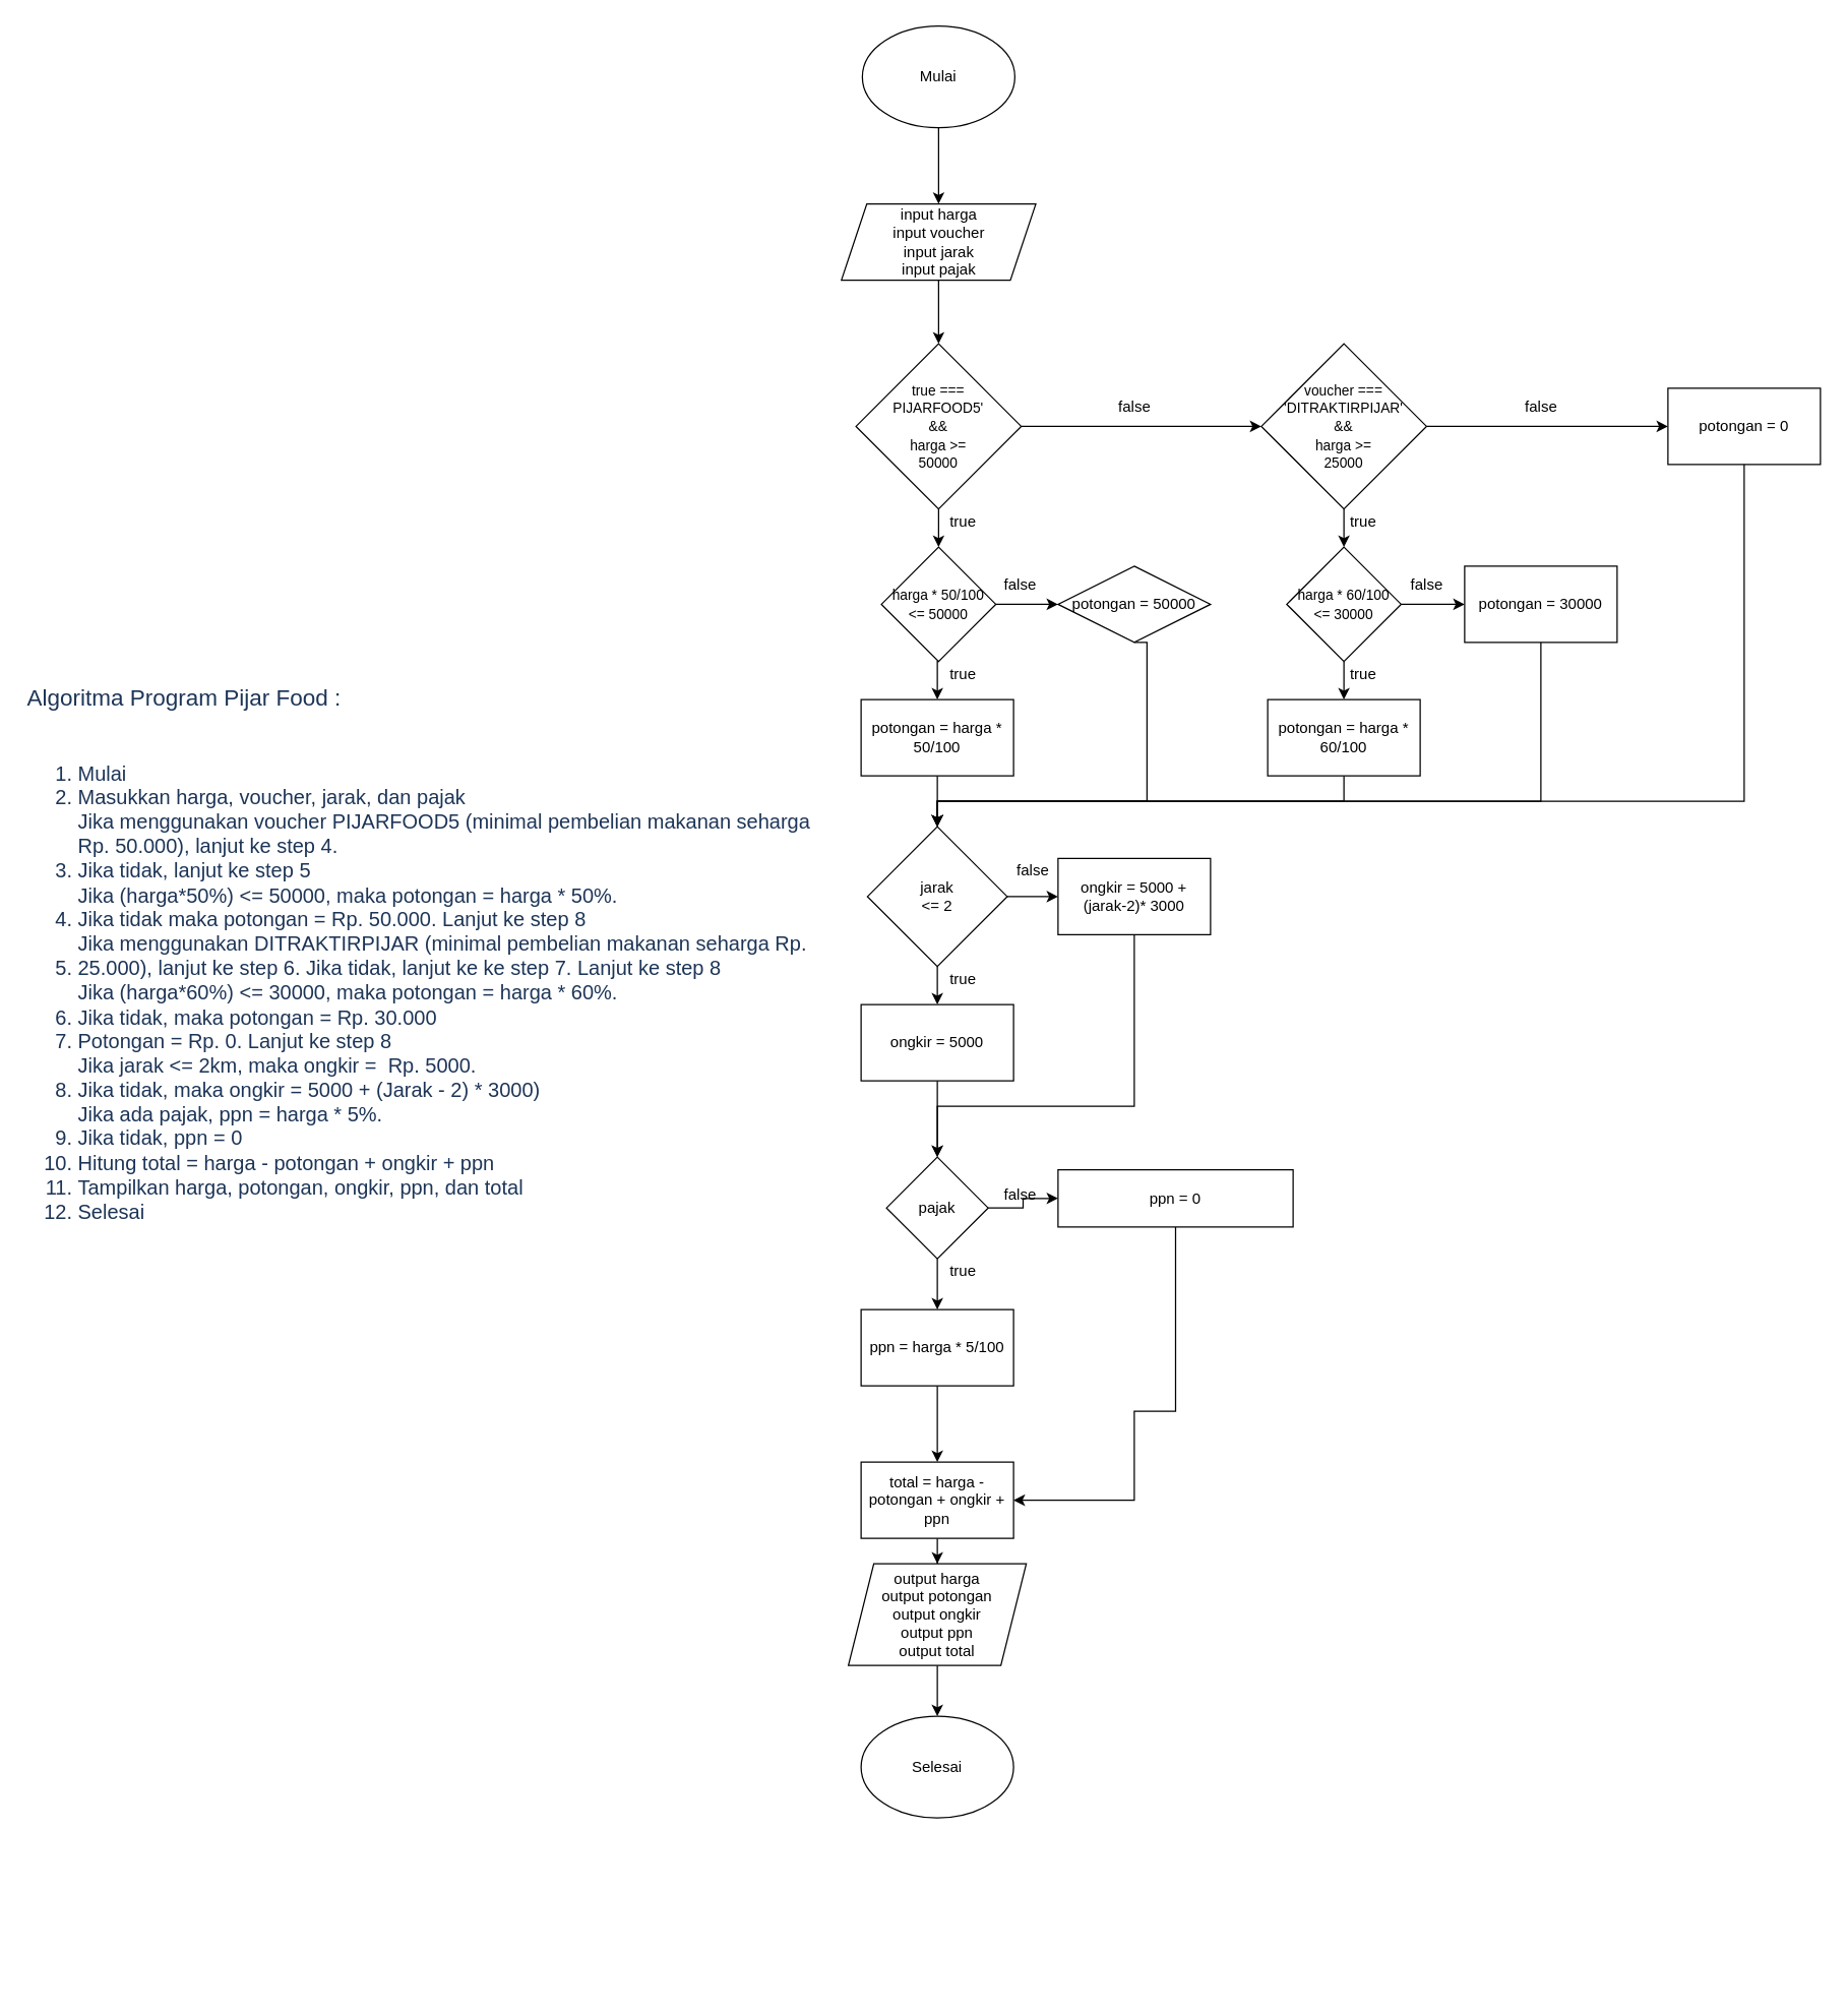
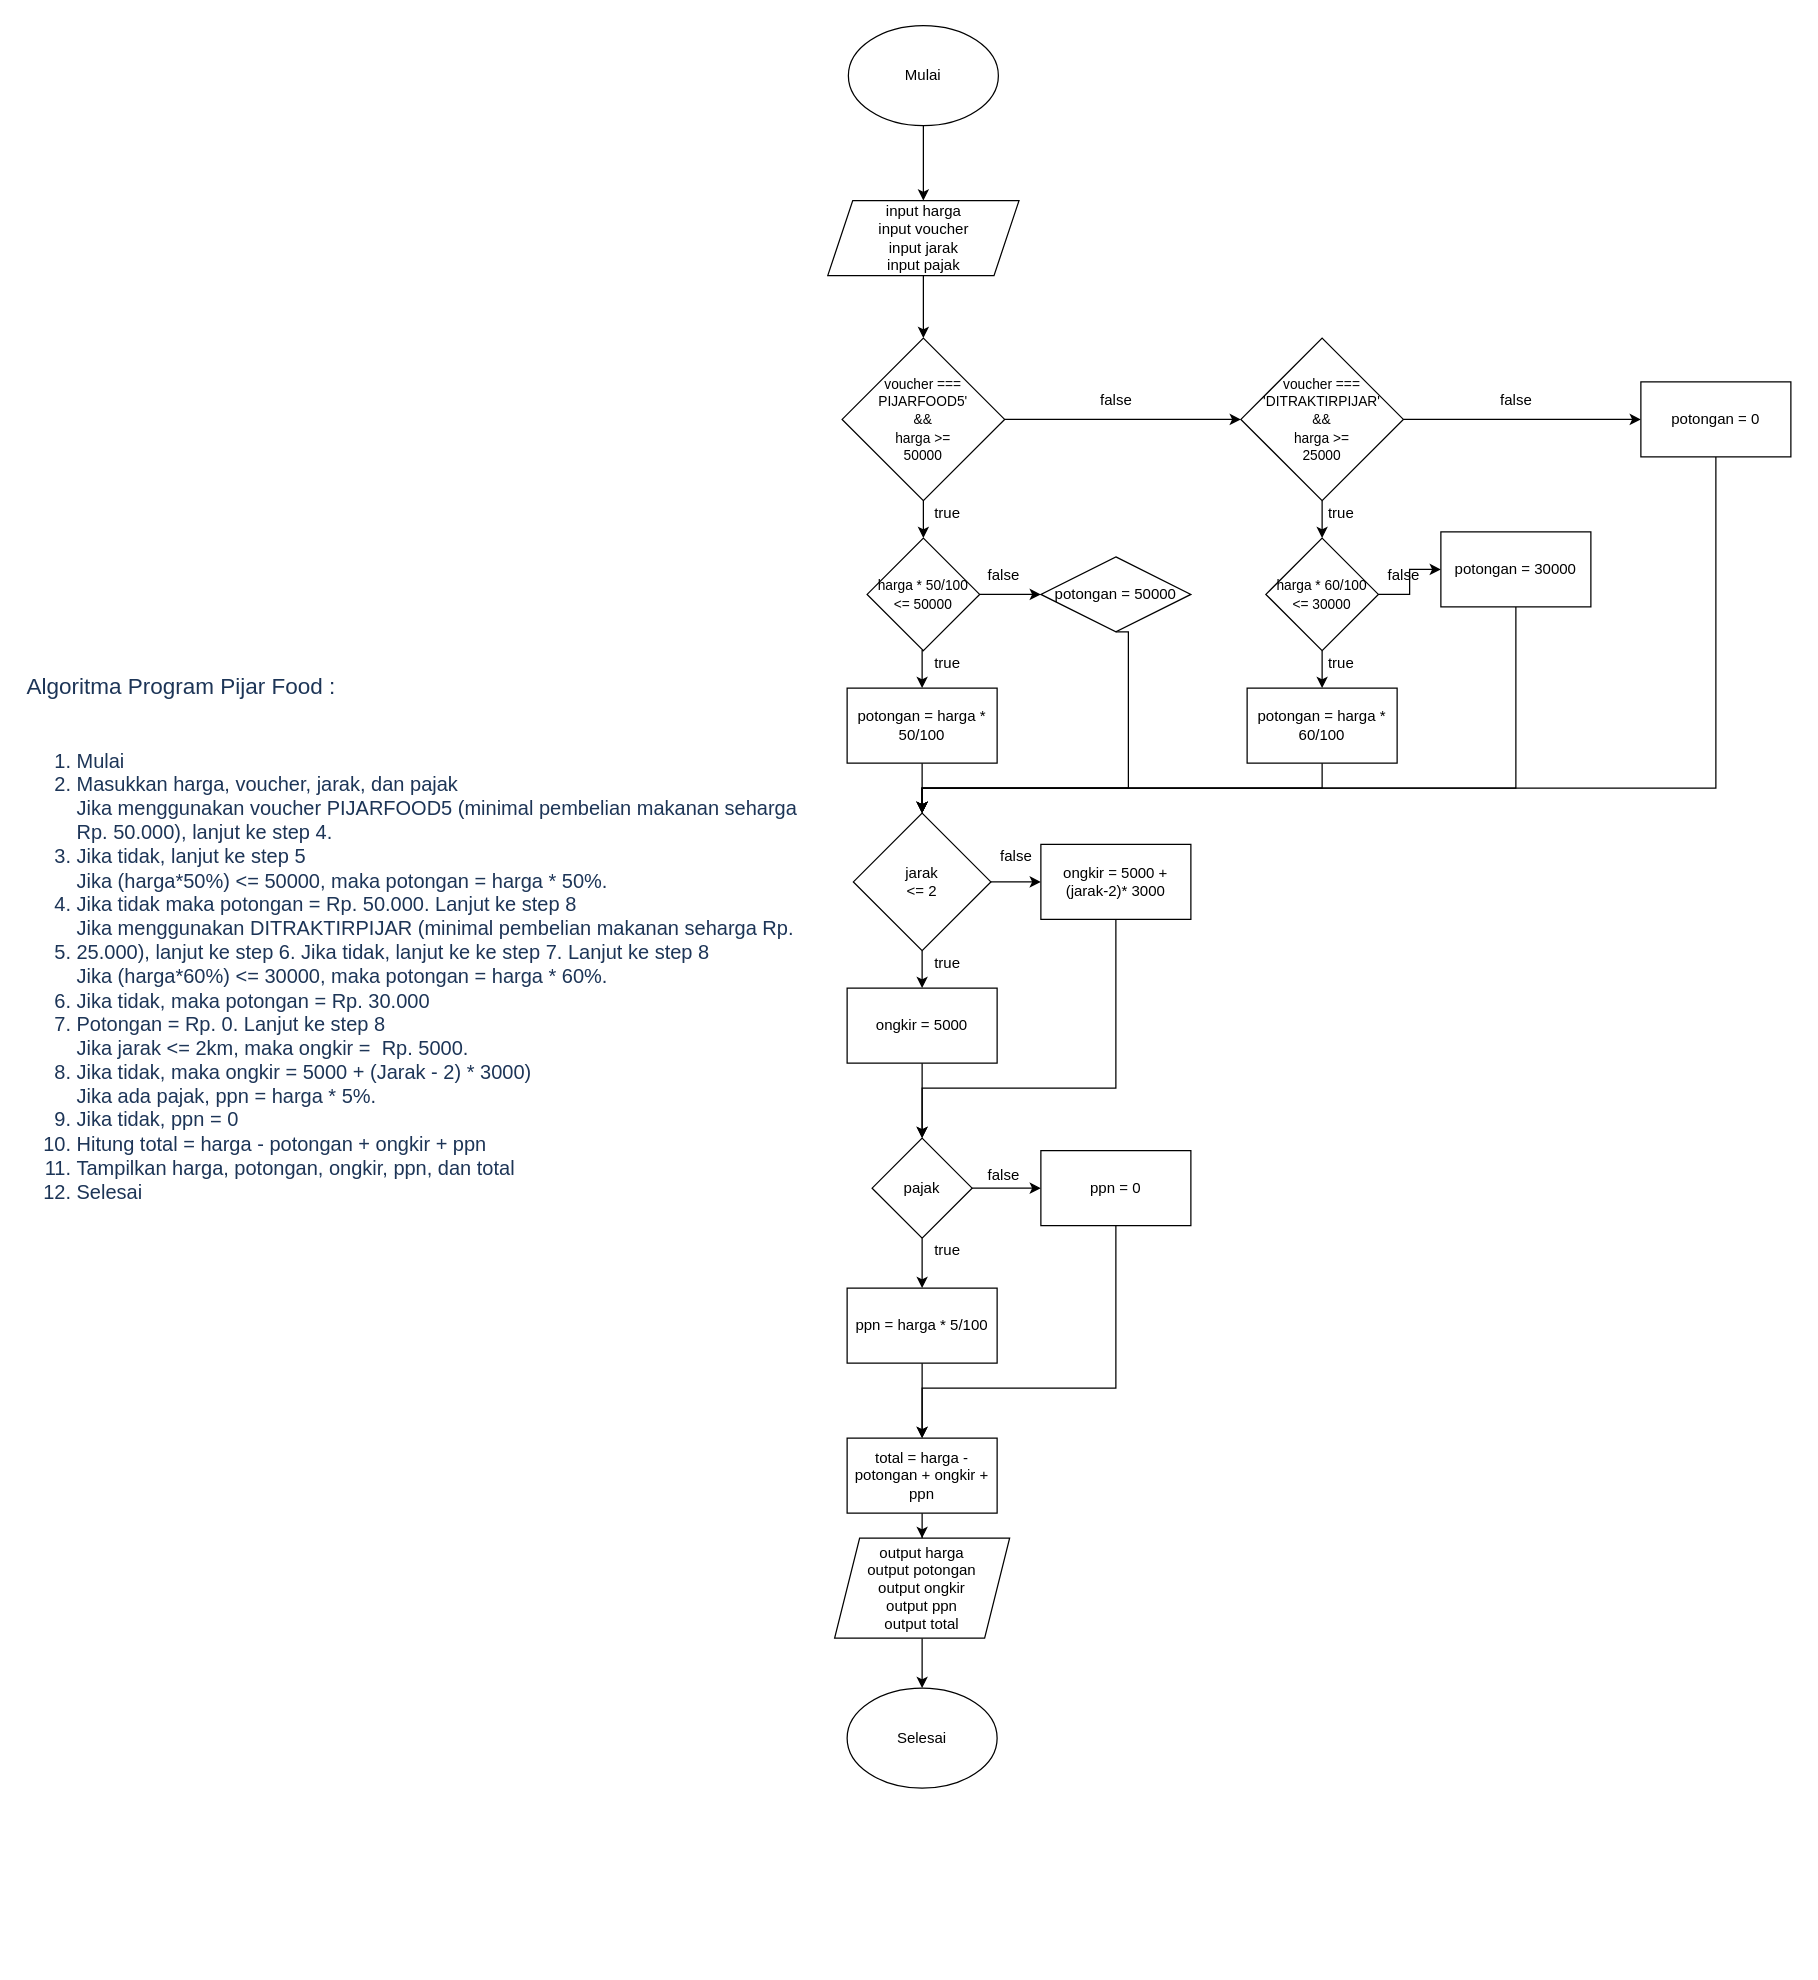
- <mxCell id="6" value="&lt;font style=&quot;font-size: 11px&quot;&gt;true ===&lt;br&gt;PIJARFOOD5'&lt;br&gt;&amp;amp;&amp;amp;&lt;br&gt;harga &amp;gt;=&lt;br&gt;50000&lt;/font&gt;" style="rhombus;whiteSpace=wrap;html=1;shadow=0;" vertex="1" parent="1"><mxGeometry x="673" y="270" width="130" height="130" as="geometry" /></mxCell>
+ <mxCell id="6" value="&lt;font style=&quot;font-size: 11px&quot;&gt;voucher ===&lt;br&gt;PIJARFOOD5'&lt;br&gt;&amp;amp;&amp;amp;&lt;br&gt;harga &amp;gt;=&lt;br&gt;50000&lt;/font&gt;" style="rhombus;whiteSpace=wrap;html=1;shadow=0;" vertex="1" parent="1"><mxGeometry x="673" y="270" width="130" height="130" as="geometry" /></mxCell>
- <mxCell id="23" value="potongan = 30000" style="whiteSpace=wrap;html=1;rounded=0;shadow=0;" vertex="1" parent="1"><mxGeometry x="1152" y="445" width="120" height="60" as="geometry" /></mxCell>
+ <mxCell id="23" value="potongan = 30000" style="whiteSpace=wrap;html=1;rounded=0;shadow=0;" vertex="1" parent="1"><mxGeometry x="1152" y="425" width="120" height="60" as="geometry" /></mxCell>
- <mxCell id="50" value="ppn = 0" style="rounded=0;whiteSpace=wrap;html=1;sketch=0;shadow=0;" vertex="1" parent="1"><mxGeometry x="832" y="920" width="185" height="45" as="geometry" /></mxCell>
+ <mxCell id="50" value="ppn = 0" style="rounded=0;whiteSpace=wrap;html=1;sketch=0;shadow=0;" vertex="1" parent="1"><mxGeometry x="832" y="920" width="120" height="60" as="geometry" /></mxCell>
